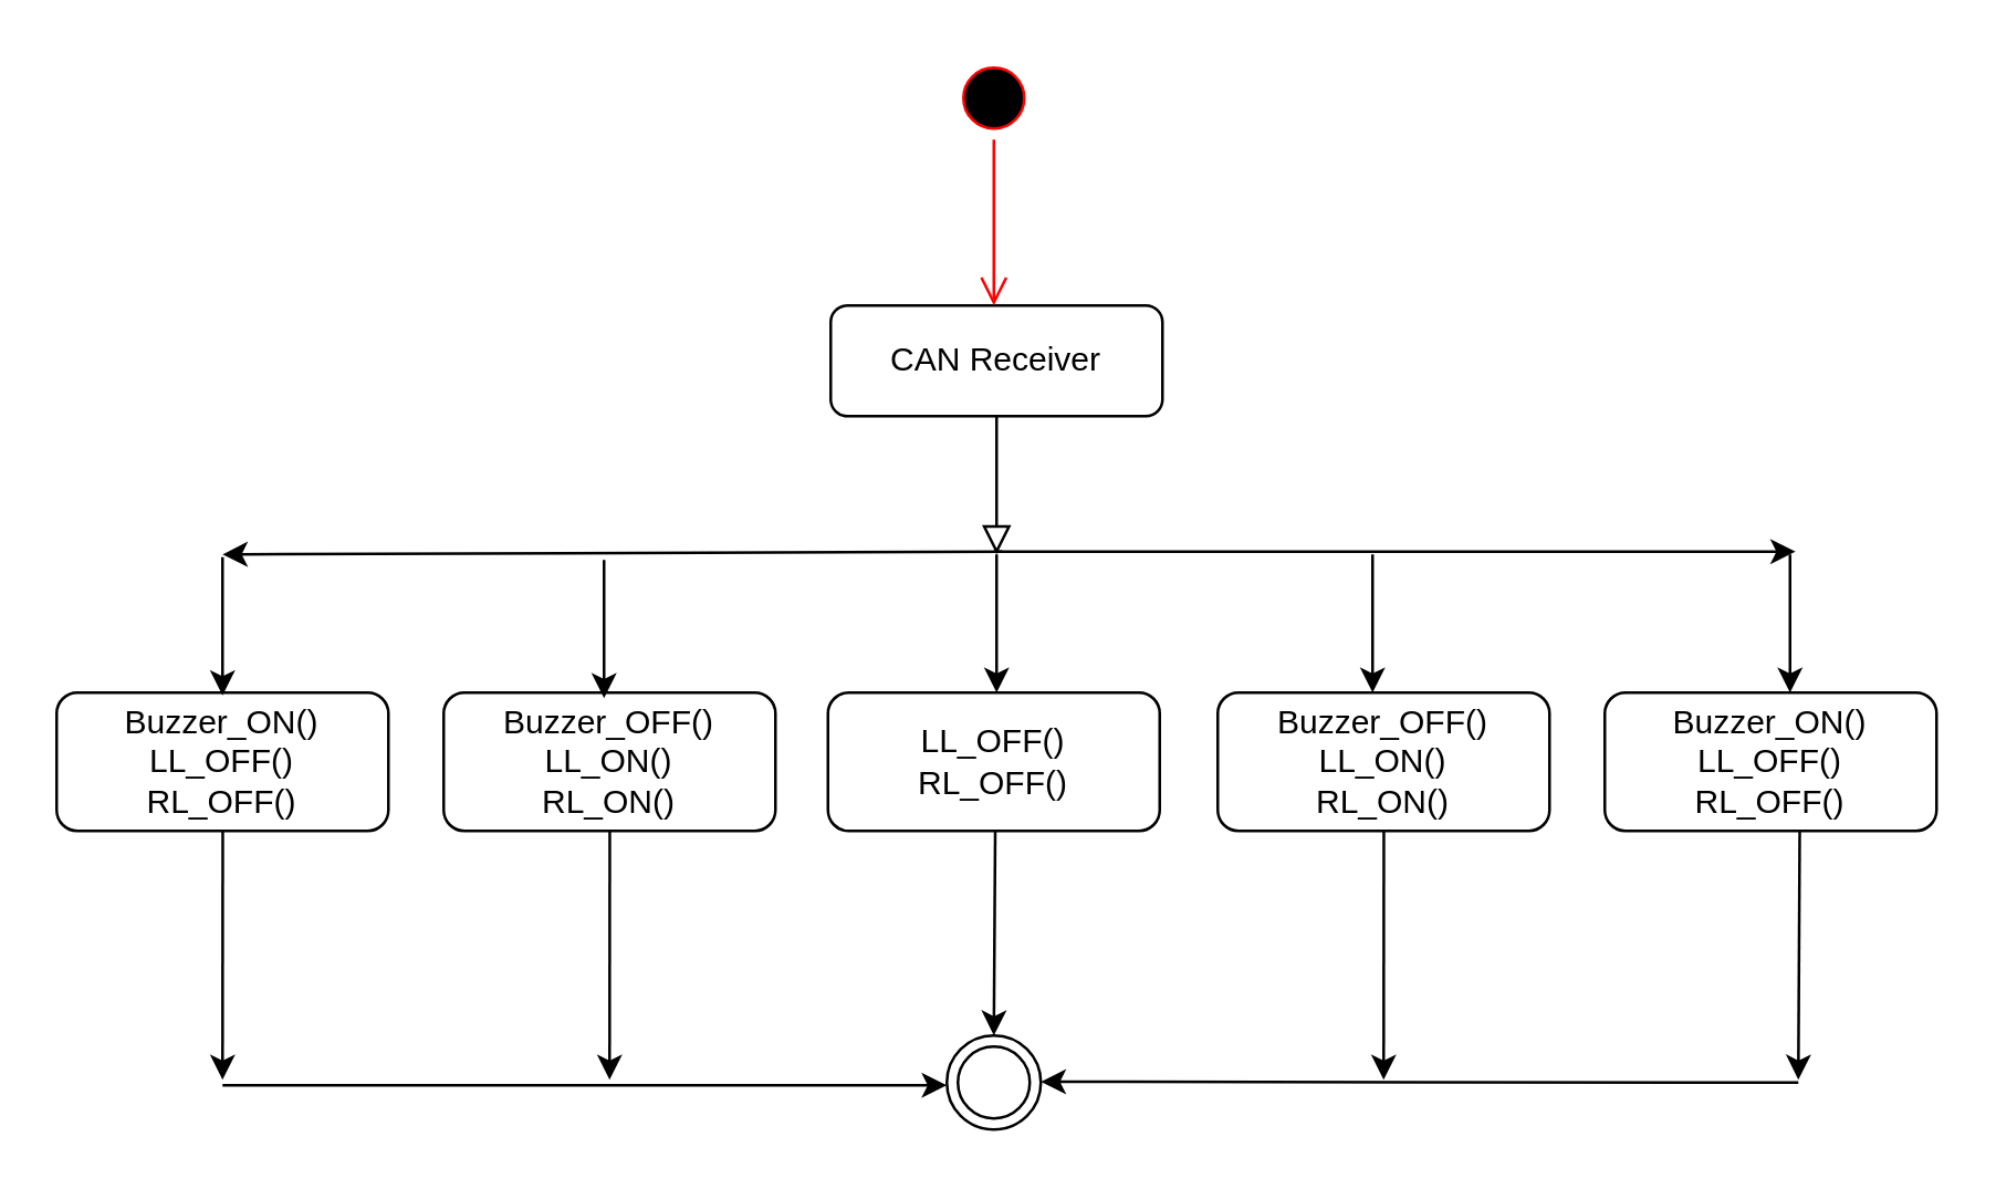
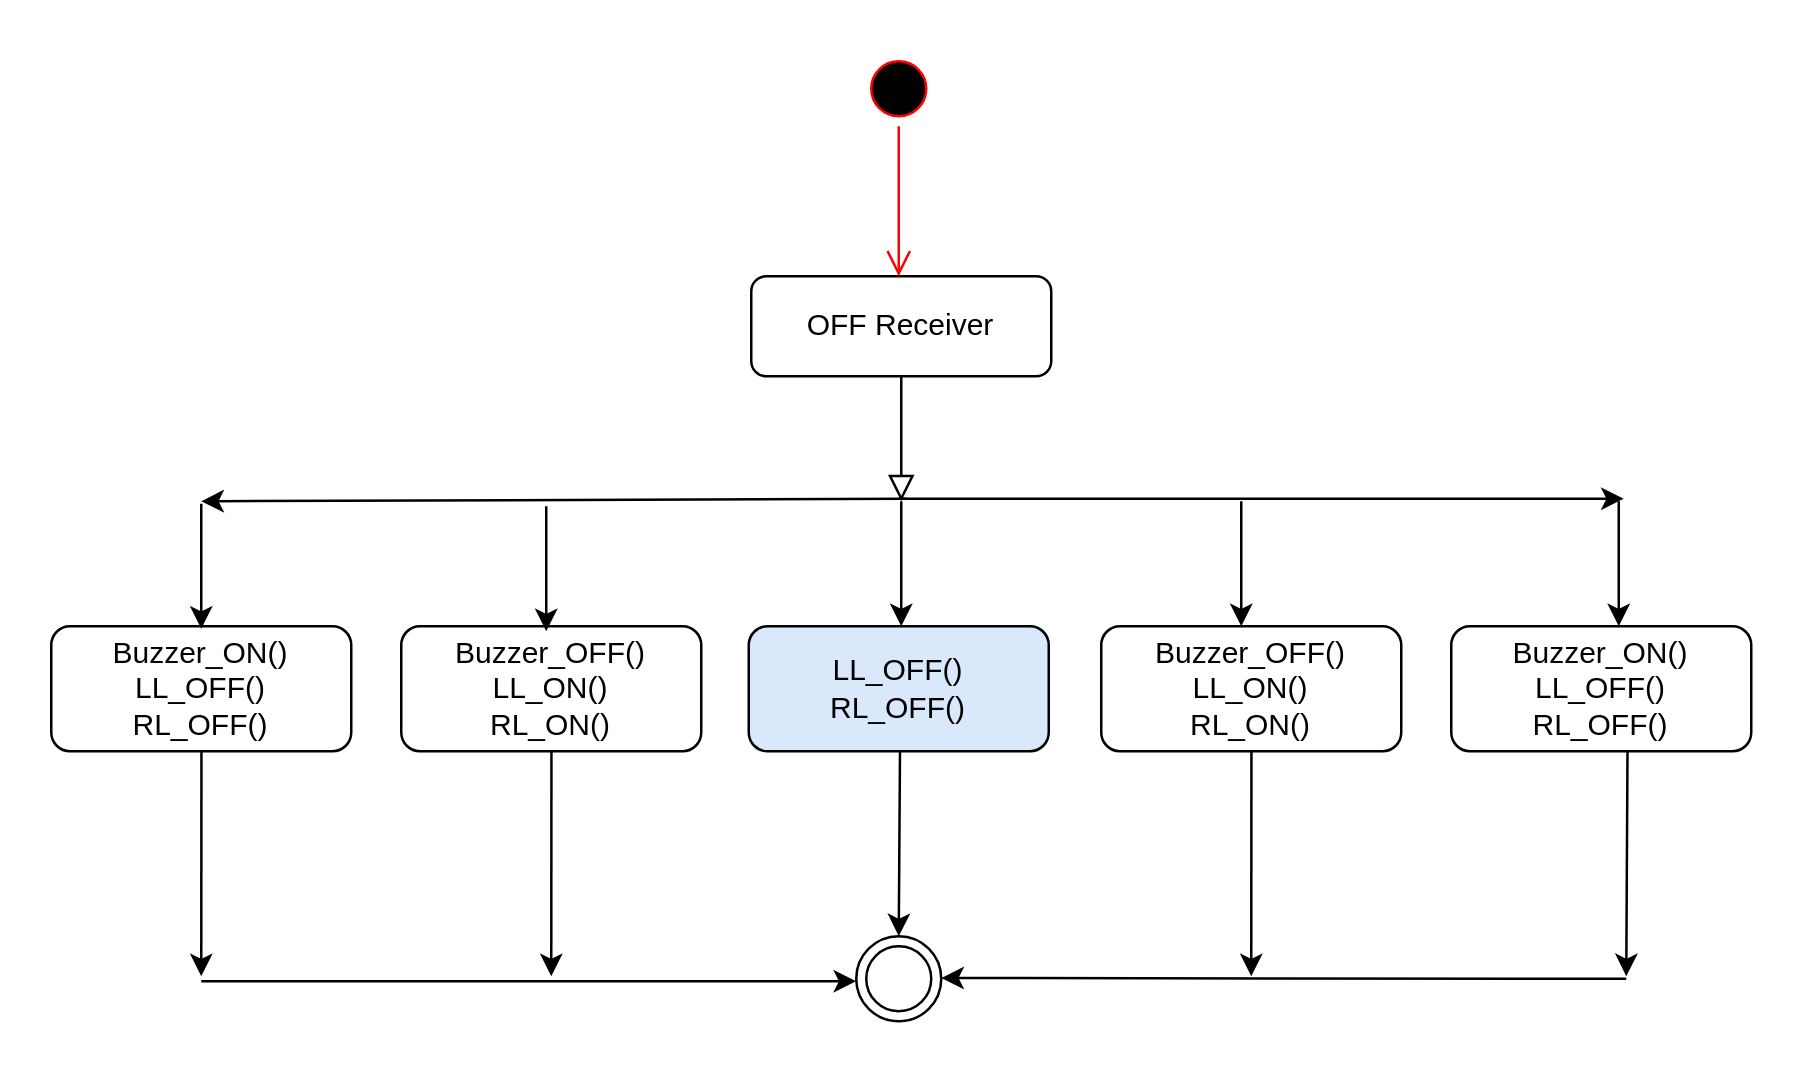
- <mxCell id="3" value="CAN Receiver" style="rounded=1;whiteSpace=wrap;html=1;fontSize=12;glass=0;strokeWidth=1;shadow=0;" vertex="1" parent="1"><mxGeometry x="300" y="110" width="120" height="40" as="geometry" /></mxCell>
+ <mxCell id="3" value="OFF Receiver" style="rounded=1;whiteSpace=wrap;html=1;fontSize=12;glass=0;strokeWidth=1;shadow=0;" vertex="1" parent="1"><mxGeometry x="300" y="110" width="120" height="40" as="geometry" /></mxCell>
- <mxCell id="6" value="LL_OFF()&lt;br&gt;RL_OFF()" style="rounded=1;whiteSpace=wrap;html=1;fontSize=12;glass=0;strokeWidth=1;shadow=0;" vertex="1" parent="1"><mxGeometry x="299" y="250" width="120" height="50" as="geometry" /></mxCell>
+ <mxCell id="6" value="LL_OFF()&lt;br&gt;RL_OFF()" style="rounded=1;whiteSpace=wrap;html=1;fontSize=12;glass=0;strokeWidth=1;shadow=0;fillColor=#dae8fc;" vertex="1" parent="1"><mxGeometry x="299" y="250" width="120" height="50" as="geometry" /></mxCell>
